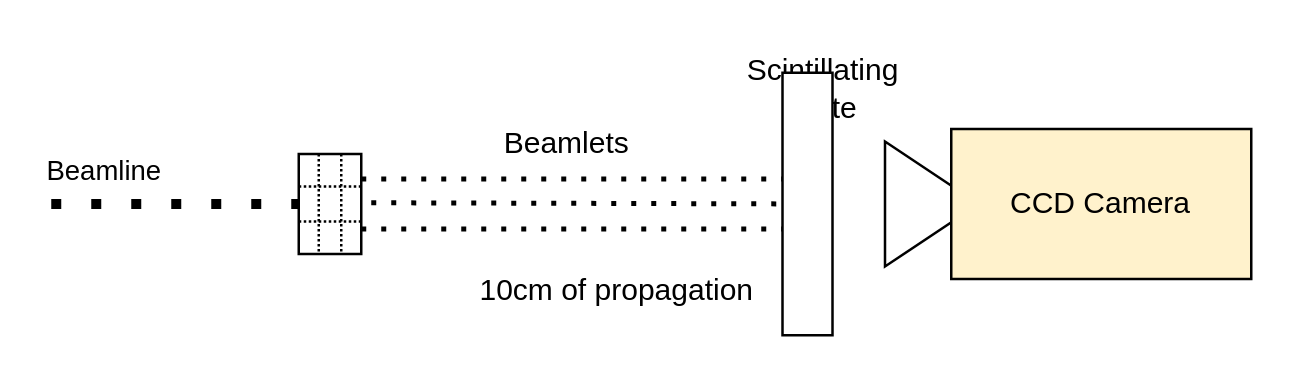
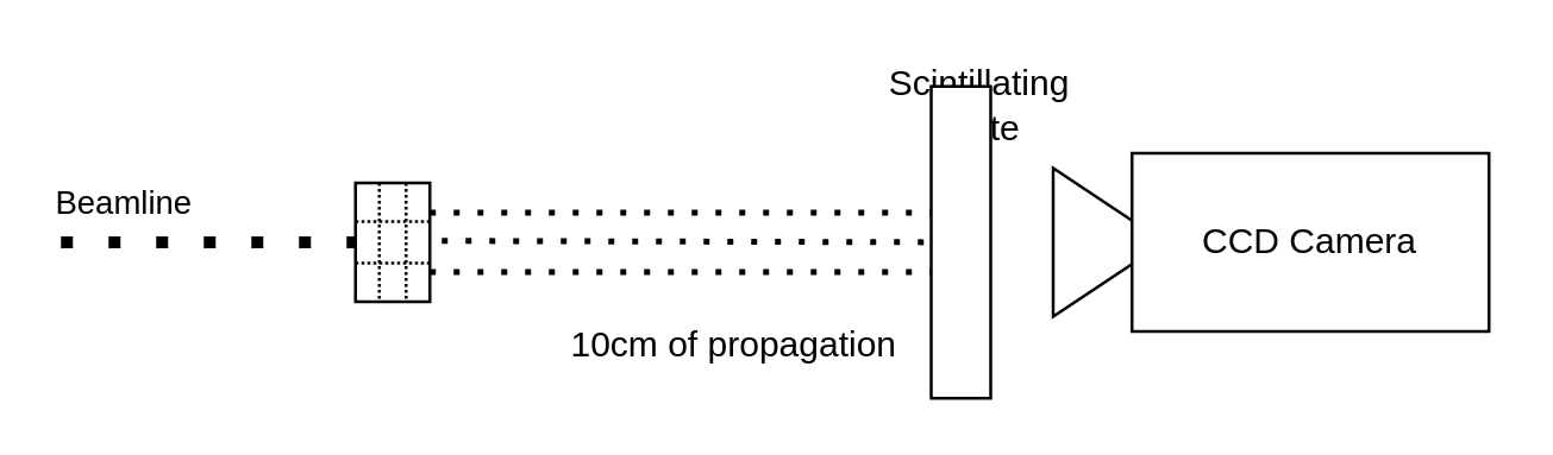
- <mxCell id="24" value="Beamlets" style="text;html=1;align=center;verticalAlign=middle;resizable=0;points=[];autosize=1;strokeColor=none;fillColor=none;" vertex="1" parent="1"><mxGeometry x="191" y="42" width="70" height="30" as="geometry" /></mxCell>
- <mxCell id="6" value="CCD Camera" style="rounded=0;whiteSpace=wrap;html=1;fillColor=#fff2cc;" vertex="1" parent="1"><mxGeometry x="380" y="51" width="120" height="60" as="geometry" /></mxCell>
+ <mxCell id="6" value="CCD Camera" style="rounded=0;whiteSpace=wrap;html=1;" vertex="1" parent="1"><mxGeometry x="380" y="51" width="120" height="60" as="geometry" /></mxCell>
